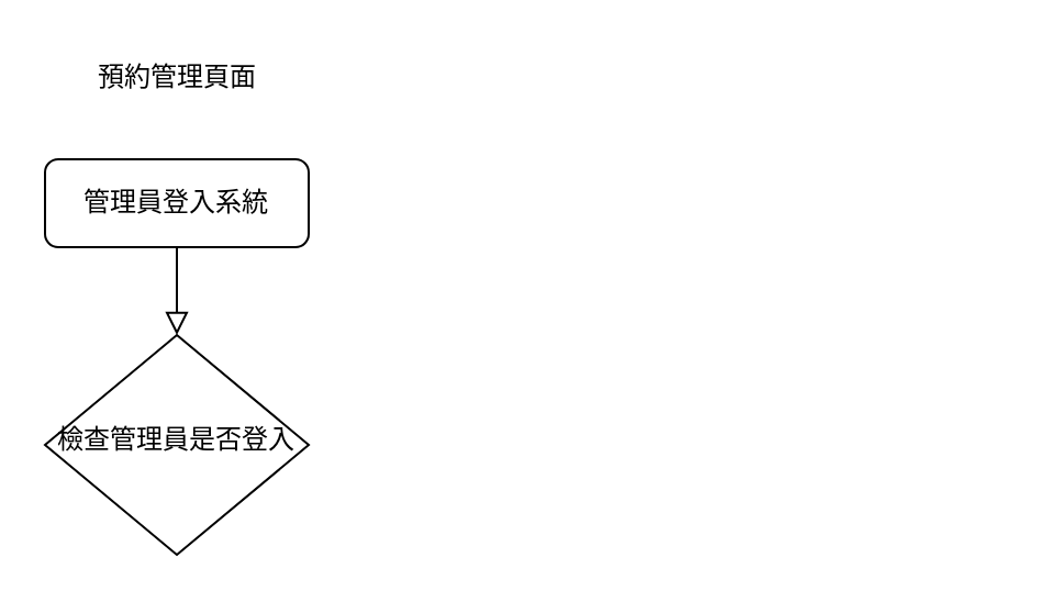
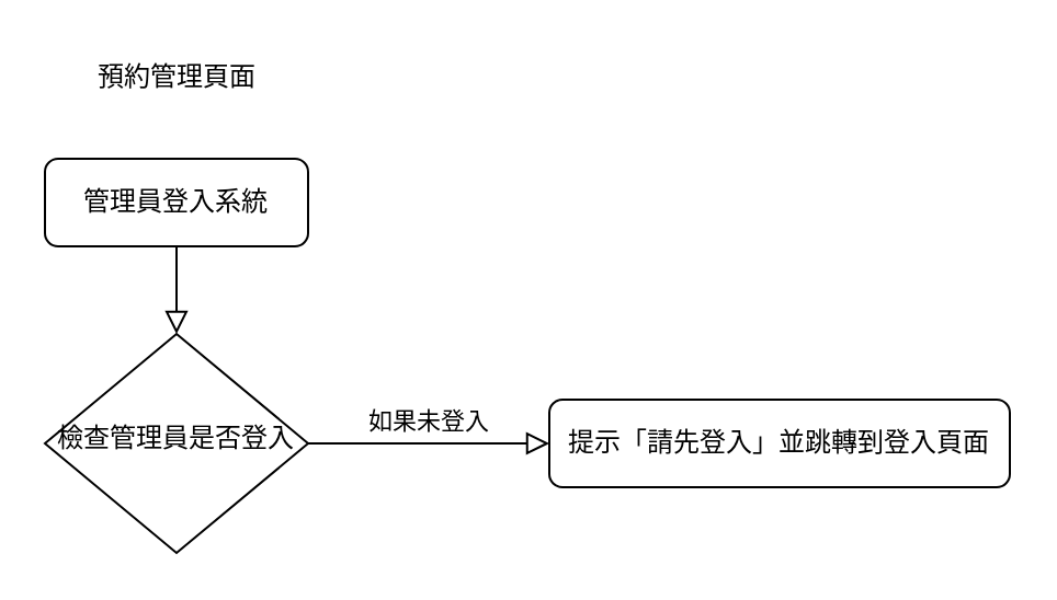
+ <mxCell id="5" value="&lt;div&gt;如果未登入&lt;/div&gt;" style="edgeStyle=orthogonalEdgeStyle;rounded=0;html=1;jettySize=auto;orthogonalLoop=1;fontSize=11;endArrow=block;endFill=0;endSize=8;strokeWidth=1;shadow=0;labelBackgroundColor=none;" edge="1" parent="1" source="6" target="7"><mxGeometry y="10" relative="1" as="geometry"><mxPoint as="offset" /></mxGeometry></mxCell>
+ <mxCell id="7" value="&lt;div&gt;提示「請先登入」並跳轉到登入頁面&lt;/div&gt;" style="rounded=1;whiteSpace=wrap;html=1;fontSize=12;glass=0;strokeWidth=1;shadow=0;" vertex="1" parent="1"><mxGeometry x="250" y="182" width="210" height="40" as="geometry" /></mxCell>
